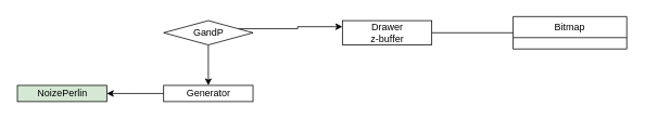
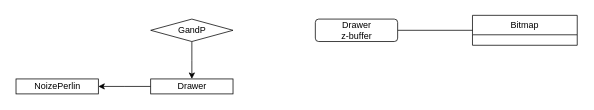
- <mxCell id="3" style="edgeStyle=orthogonalEdgeStyle;rounded=0;orthogonalLoop=1;jettySize=auto;html=1;exitX=1;exitY=0.25;exitDx=0;exitDy=0;entryX=0;entryY=0.25;entryDx=0;entryDy=0;" edge="1" parent="1" source="5" target="7"><mxGeometry relative="1" as="geometry" /></mxCell>
- <mxCell id="7" value="Drawer&lt;br&gt;z-buffer" style="html=1;" vertex="1" parent="1"><mxGeometry x="420" y="25" width="110" height="30" as="geometry" /></mxCell>
+ <mxCell id="7" value="Drawer&lt;br&gt;z-buffer" style="html=1;rounded=1;" vertex="1" parent="1"><mxGeometry x="420" y="25" width="110" height="30" as="geometry" /></mxCell>
- <mxCell id="10" value="NoizePerlin" style="html=1;fillColor=#d5e8d4;" vertex="1" parent="1"><mxGeometry x="20" y="105" width="110" height="20" as="geometry" /></mxCell>
+ <mxCell id="10" value="NoizePerlin" style="html=1;" vertex="1" parent="1"><mxGeometry x="20" y="105" width="110" height="20" as="geometry" /></mxCell>
- <mxCell id="9" value="Generator" style="html=1;" vertex="1" parent="1"><mxGeometry x="200" y="105" width="110" height="20" as="geometry" /></mxCell>
+ <mxCell id="9" value="Drawer" style="html=1;" vertex="1" parent="1"><mxGeometry x="200" y="105" width="110" height="20" as="geometry" /></mxCell>
